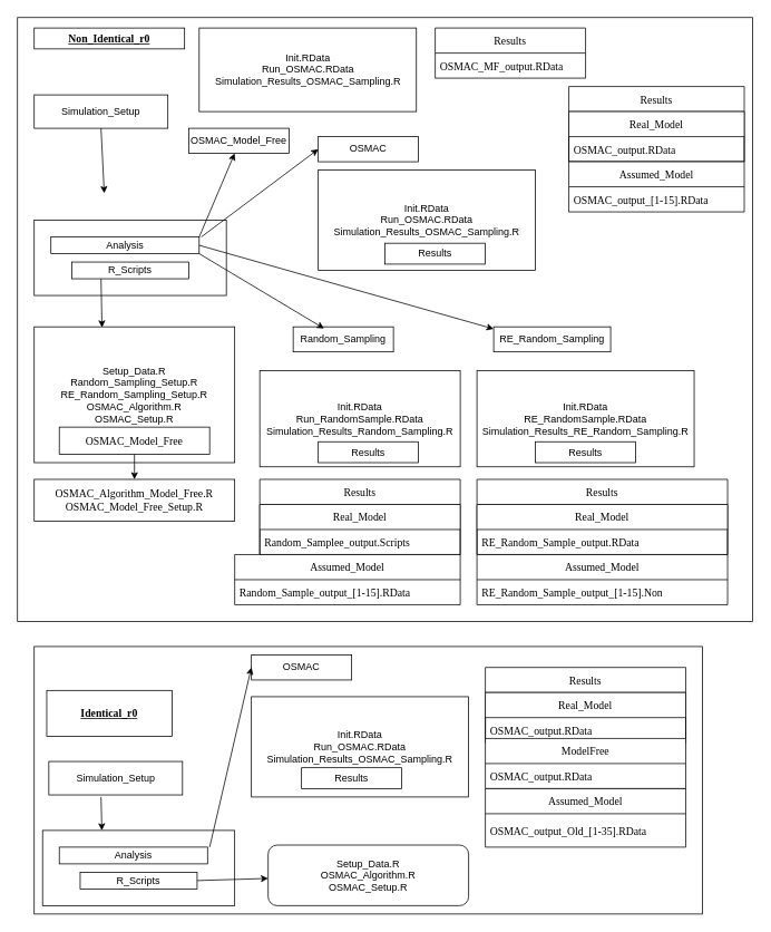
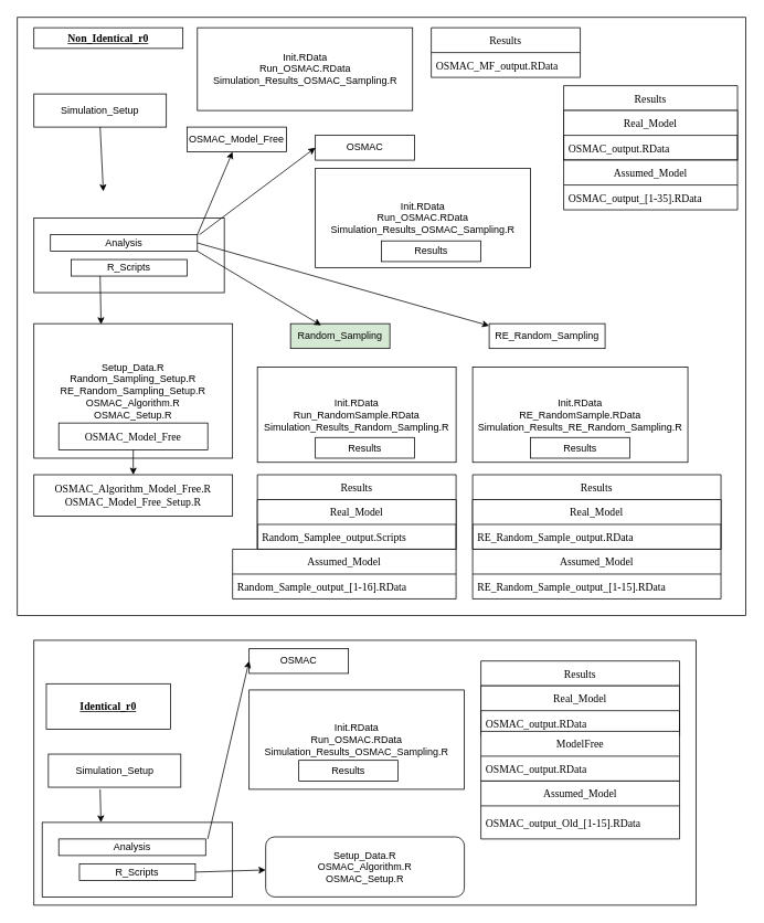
- <mxCell id="41" value="OSMAC_output_[1-15].RData" style="text;strokeColor=none;fillColor=none;align=left;verticalAlign=middle;spacingLeft=4;spacingRight=4;overflow=hidden;points=[[0,0.5],[1,0.5]];portConstraint=eastwest;rotatable=0;fontFamily=Verdana;fontSize=13;fontColor=#000000;" parent="40" vertex="1"><mxGeometry y="30" width="210" height="30" as="geometry" /></mxCell>
+ <mxCell id="41" value="OSMAC_output_[1-35].RData" style="text;strokeColor=none;fillColor=none;align=left;verticalAlign=middle;spacingLeft=4;spacingRight=4;overflow=hidden;points=[[0,0.5],[1,0.5]];portConstraint=eastwest;rotatable=0;fontFamily=Verdana;fontSize=13;fontColor=#000000;" parent="40" vertex="1"><mxGeometry y="30" width="210" height="30" as="geometry" /></mxCell>
- <mxCell id="11" value="Random_Sampling" style="rounded=0;whiteSpace=wrap;html=1;" parent="1" vertex="1"><mxGeometry x="350" y="390.5" width="120" height="30" as="geometry" /></mxCell>
+ <mxCell id="11" value="Random_Sampling" style="rounded=0;whiteSpace=wrap;html=1;fillColor=#d5e8d4;" parent="1" vertex="1"><mxGeometry x="350" y="390.5" width="120" height="30" as="geometry" /></mxCell>
- <mxCell id="31" value="Random_Sample_output_[1-15].RData" style="text;strokeColor=none;fillColor=none;align=left;verticalAlign=middle;spacingLeft=4;spacingRight=4;overflow=hidden;points=[[0,0.5],[1,0.5]];portConstraint=eastwest;rotatable=0;fontFamily=Verdana;fontSize=13;fontColor=#000000;" parent="30" vertex="1"><mxGeometry y="30" width="270" height="30" as="geometry" /></mxCell>
+ <mxCell id="31" value="Random_Sample_output_[1-16].RData" style="text;strokeColor=none;fillColor=none;align=left;verticalAlign=middle;spacingLeft=4;spacingRight=4;overflow=hidden;points=[[0,0.5],[1,0.5]];portConstraint=eastwest;rotatable=0;fontFamily=Verdana;fontSize=13;fontColor=#000000;" parent="30" vertex="1"><mxGeometry y="30" width="270" height="30" as="geometry" /></mxCell>
- <mxCell id="36" value="RE_Random_Sample_output_[1-15].Non" style="text;strokeColor=none;fillColor=none;align=left;verticalAlign=middle;spacingLeft=4;spacingRight=4;overflow=hidden;points=[[0,0.5],[1,0.5]];portConstraint=eastwest;rotatable=0;fontFamily=Verdana;fontSize=13;fontColor=#000000;" parent="35" vertex="1"><mxGeometry y="30" width="300" height="30" as="geometry" /></mxCell>
+ <mxCell id="36" value="RE_Random_Sample_output_[1-15].RData" style="text;strokeColor=none;fillColor=none;align=left;verticalAlign=middle;spacingLeft=4;spacingRight=4;overflow=hidden;points=[[0,0.5],[1,0.5]];portConstraint=eastwest;rotatable=0;fontFamily=Verdana;fontSize=13;fontColor=#000000;" parent="35" vertex="1"><mxGeometry y="30" width="300" height="30" as="geometry" /></mxCell>
- <mxCell id="64" value="OSMAC_output_Old_[1-35].RData" style="text;strokeColor=none;fillColor=none;align=left;verticalAlign=middle;spacingLeft=4;spacingRight=4;overflow=hidden;points=[[0,0.5],[1,0.5]];portConstraint=eastwest;rotatable=0;fontFamily=Verdana;fontSize=13;fontColor=#000000;" parent="63" vertex="1"><mxGeometry y="30" width="240" height="40" as="geometry" /></mxCell>
+ <mxCell id="64" value="OSMAC_output_Old_[1-15].RData" style="text;strokeColor=none;fillColor=none;align=left;verticalAlign=middle;spacingLeft=4;spacingRight=4;overflow=hidden;points=[[0,0.5],[1,0.5]];portConstraint=eastwest;rotatable=0;fontFamily=Verdana;fontSize=13;fontColor=#000000;" parent="63" vertex="1"><mxGeometry y="30" width="240" height="40" as="geometry" /></mxCell>
